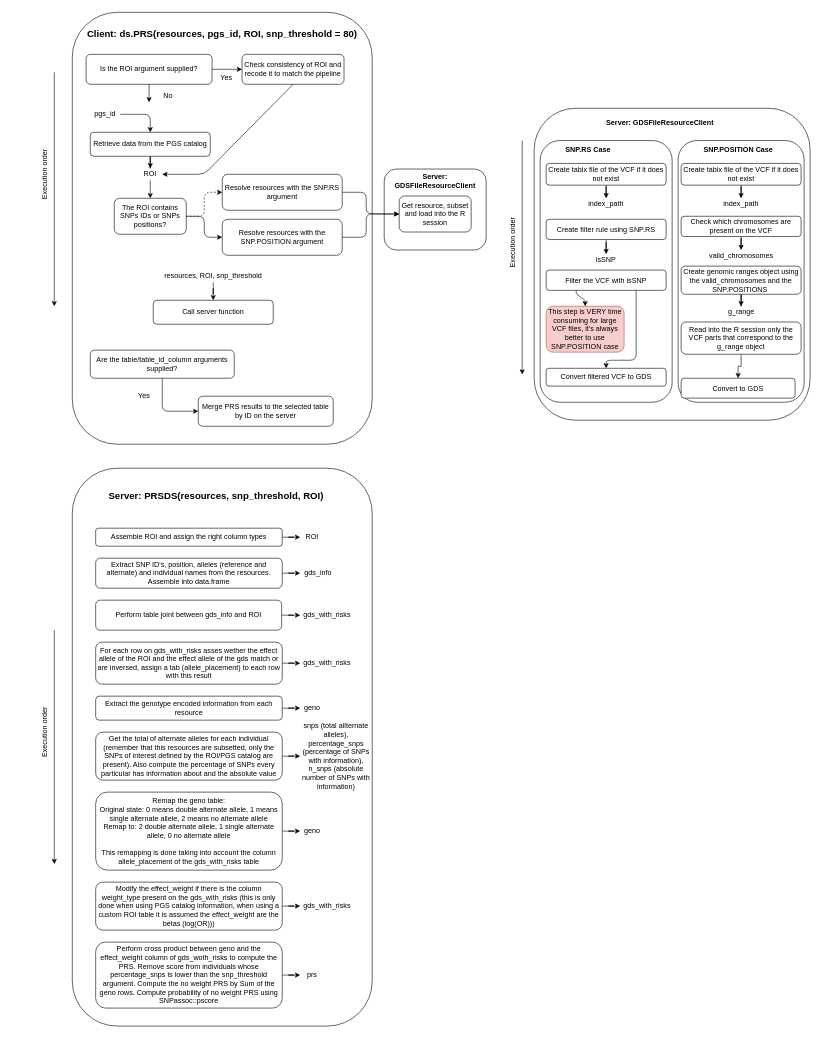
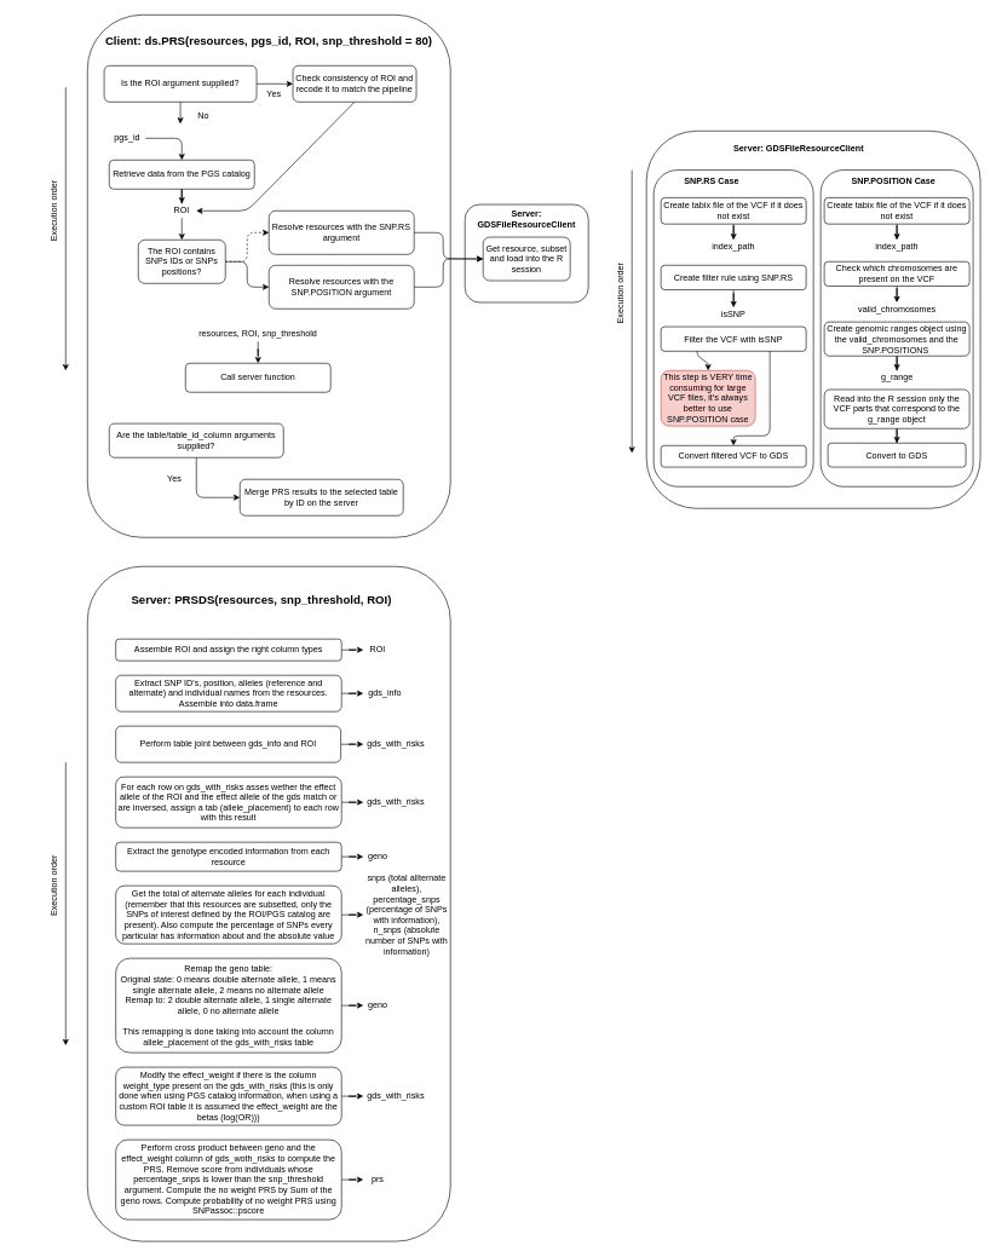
- <mxCell id="78" value="Convert to GDS" style="whiteSpace=wrap;html=1;rounded=1;" parent="1" vertex="1"><mxGeometry x="1135" y="630" width="190" height="33.12" as="geometry" /></mxCell>
+ <mxCell id="78" value="Convert to GDS" style="whiteSpace=wrap;html=1;rounded=1;" parent="1" vertex="1"><mxGeometry x="1140" y="610" width="190" height="33.12" as="geometry" /></mxCell>
